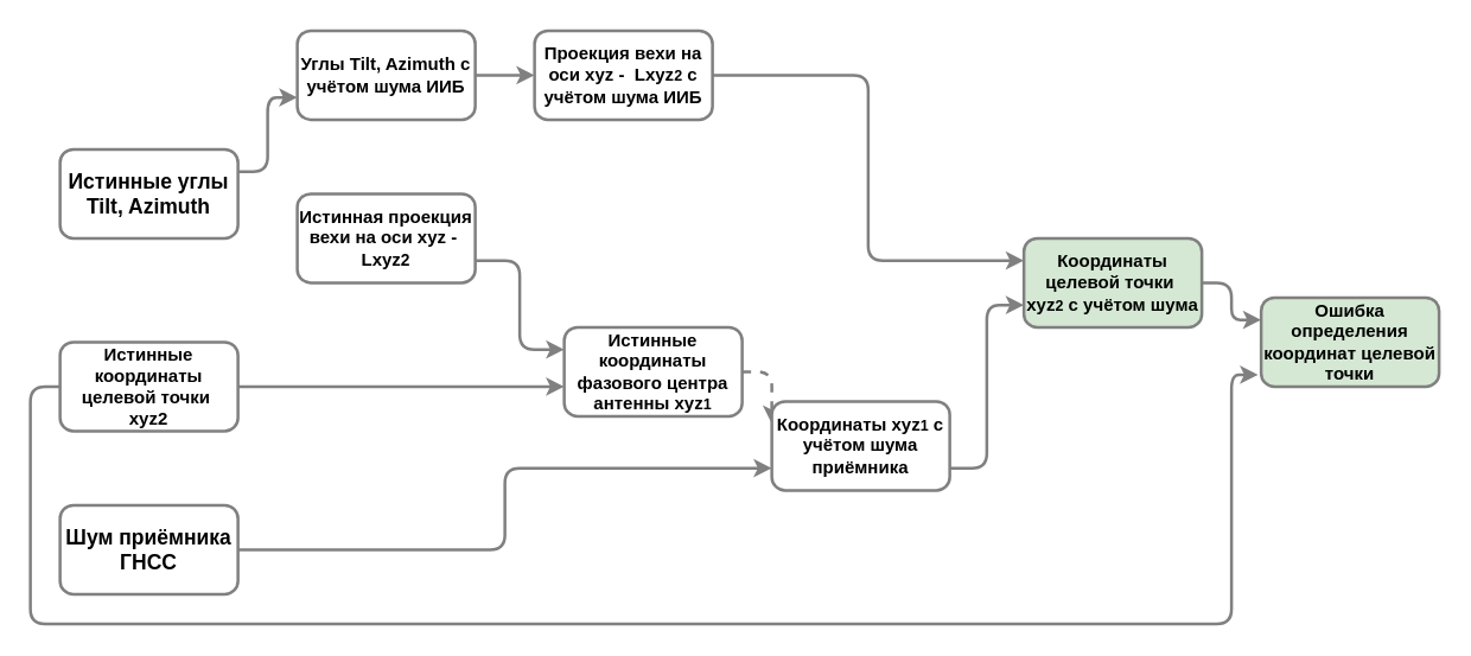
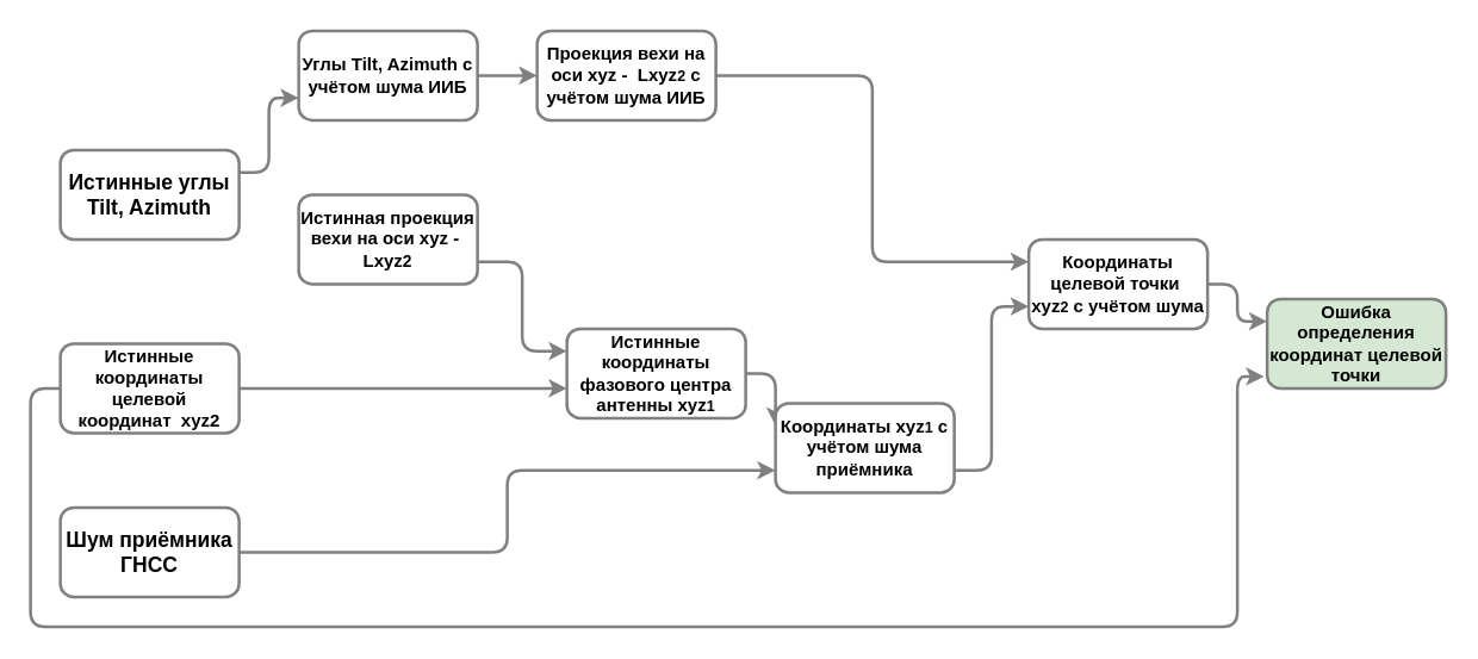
- <mxCell id="20" value="&lt;span style=&quot;white-space: normal&quot;&gt;&lt;b&gt;Координаты целевой точки&amp;nbsp; xyz&lt;font style=&quot;font-size: 10px&quot;&gt;2&lt;/font&gt; с учётом шума&lt;/b&gt;&lt;/span&gt;" style="rounded=1;whiteSpace=wrap;html=1;strokeWidth=2;strokeColor=#808080;fillColor=#d5e8d4;" vertex="1" parent="1"><mxGeometry x="690" y="160" width="120" height="60" as="geometry" /></mxCell>
+ <mxCell id="20" value="&lt;span style=&quot;white-space: normal&quot;&gt;&lt;b&gt;Координаты целевой точки&amp;nbsp; xyz&lt;font style=&quot;font-size: 10px&quot;&gt;2&lt;/font&gt; с учётом шума&lt;/b&gt;&lt;/span&gt;" style="rounded=1;whiteSpace=wrap;html=1;strokeWidth=2;strokeColor=#808080;" vertex="1" parent="1"><mxGeometry x="690" y="160" width="120" height="60" as="geometry" /></mxCell>
- <mxCell id="15" style="edgeStyle=orthogonalEdgeStyle;rounded=1;orthogonalLoop=1;jettySize=auto;html=1;exitX=1;exitY=0.5;exitDx=0;exitDy=0;entryX=0;entryY=0.25;entryDx=0;entryDy=0;strokeColor=#808080;strokeWidth=2;dashed=1;" edge="1" parent="1" source="16" target="18"><mxGeometry relative="1" as="geometry" /></mxCell>
+ <mxCell id="15" style="edgeStyle=orthogonalEdgeStyle;rounded=1;orthogonalLoop=1;jettySize=auto;html=1;exitX=1;exitY=0.5;exitDx=0;exitDy=0;entryX=0;entryY=0.25;entryDx=0;entryDy=0;strokeColor=#808080;strokeWidth=2;" edge="1" parent="1" source="16" target="18"><mxGeometry relative="1" as="geometry" /></mxCell>
- <mxCell id="10" value="&lt;b&gt;&lt;font style=&quot;font-size: 12px&quot;&gt;Истинные координаты целевой точки&amp;nbsp; xyz&lt;font&gt;2&lt;/font&gt;&lt;/font&gt;&lt;/b&gt;" style="rounded=1;whiteSpace=wrap;html=1;strokeWidth=2;strokeColor=#808080;" vertex="1" parent="1"><mxGeometry x="40" y="230" width="120" height="60" as="geometry" /></mxCell>
+ <mxCell id="10" value="&lt;b&gt;&lt;font style=&quot;font-size: 12px&quot;&gt;Истинные координаты целевой координат&amp;nbsp; xyz&lt;font&gt;2&lt;/font&gt;&lt;/font&gt;&lt;/b&gt;" style="rounded=1;whiteSpace=wrap;html=1;strokeWidth=2;strokeColor=#808080;" vertex="1" parent="1"><mxGeometry x="40" y="230" width="120" height="60" as="geometry" /></mxCell>
